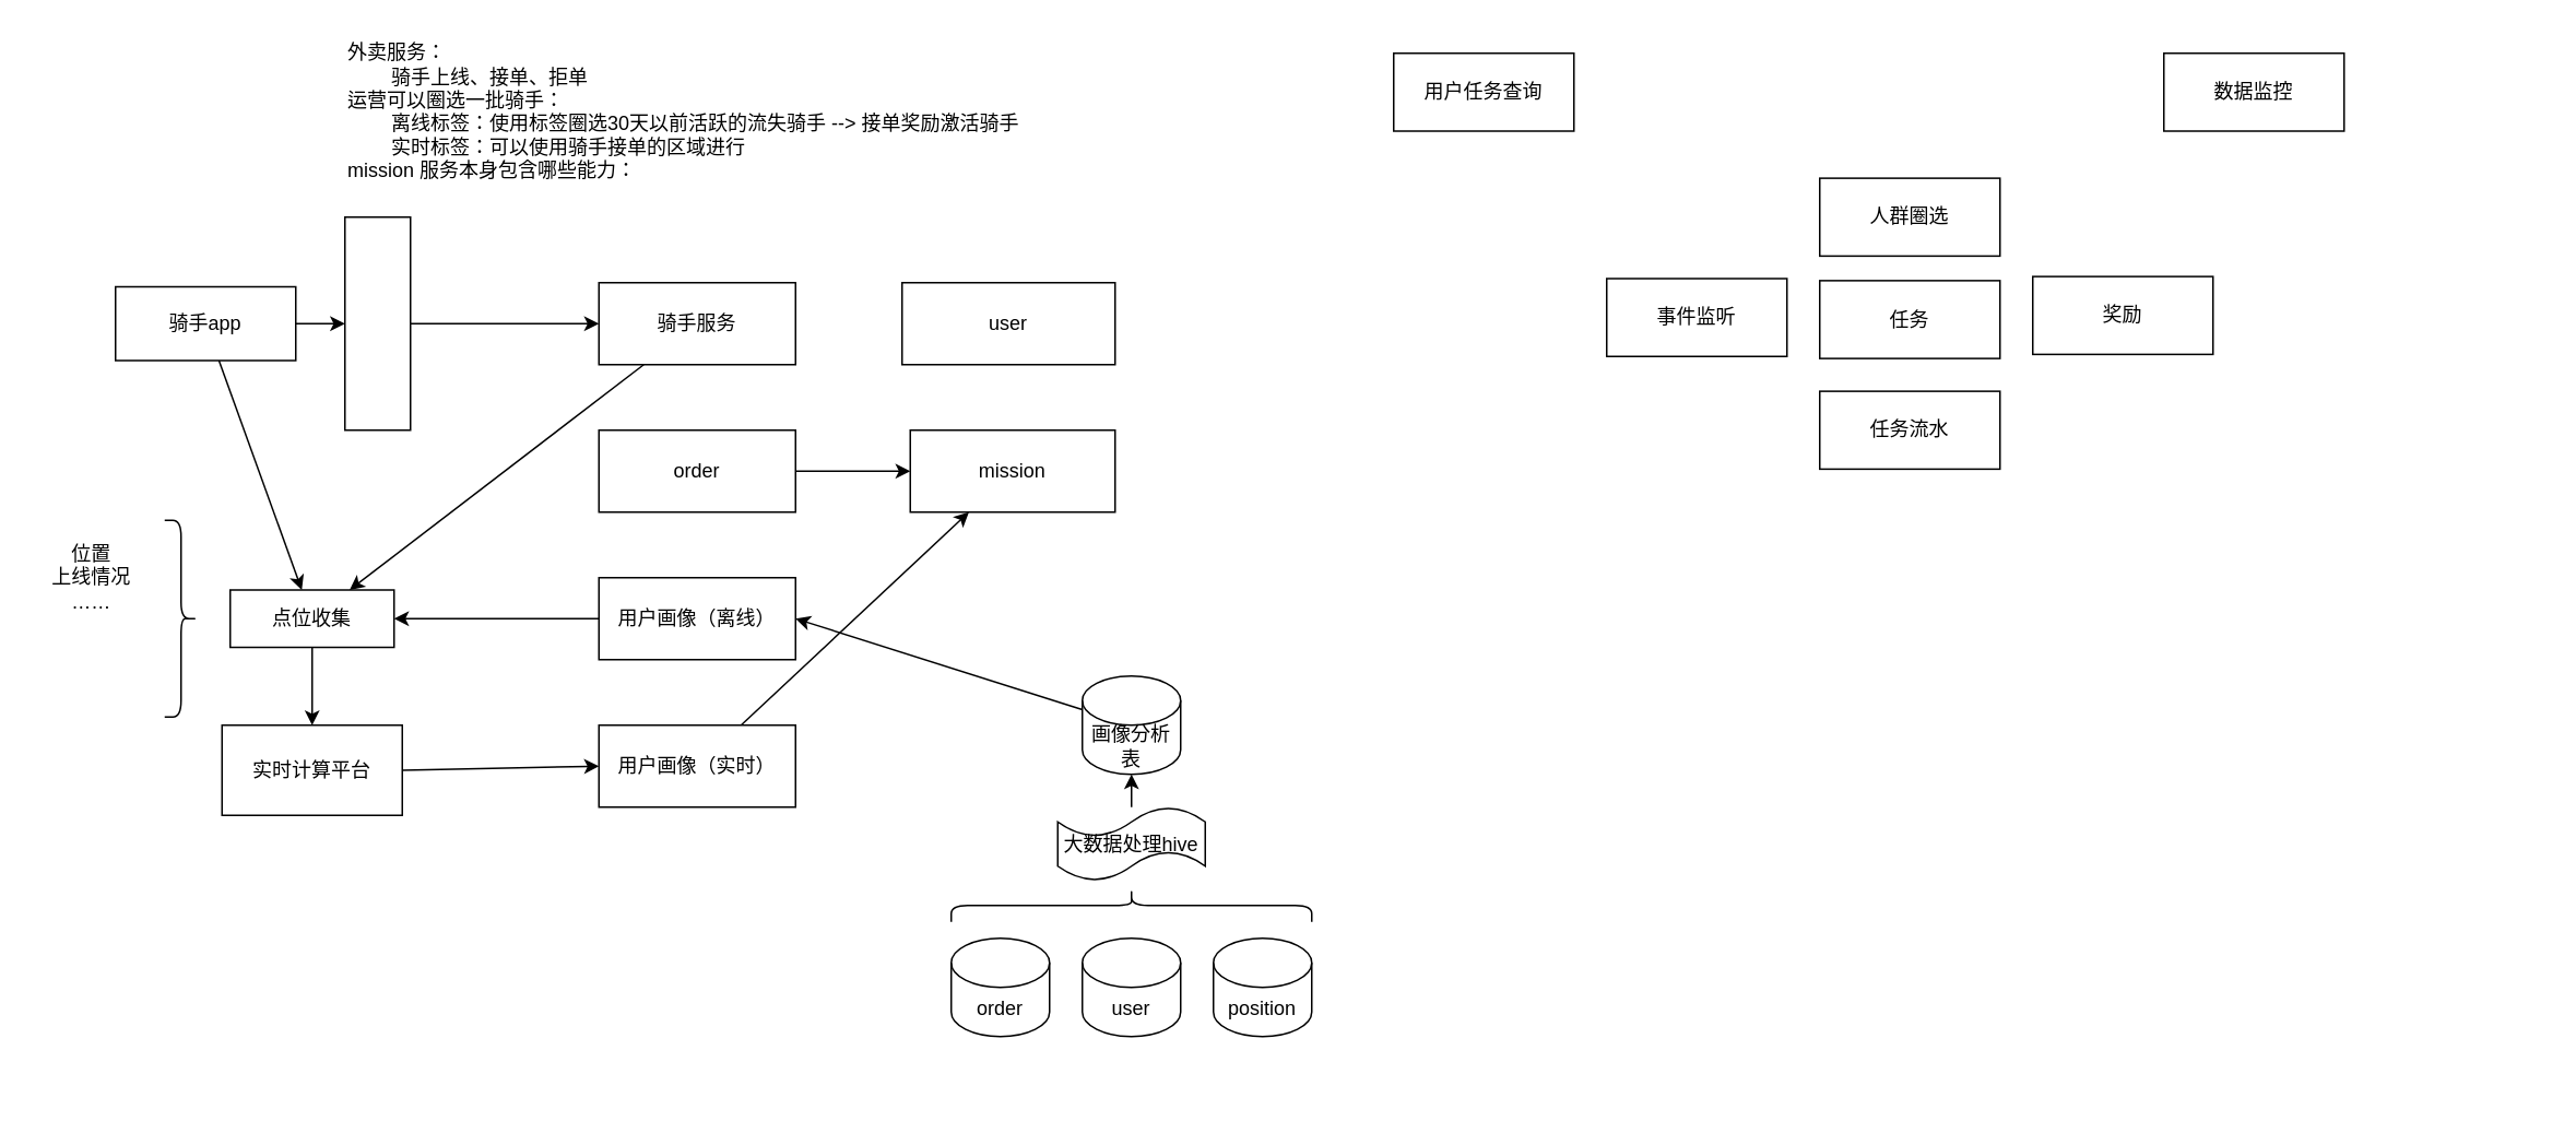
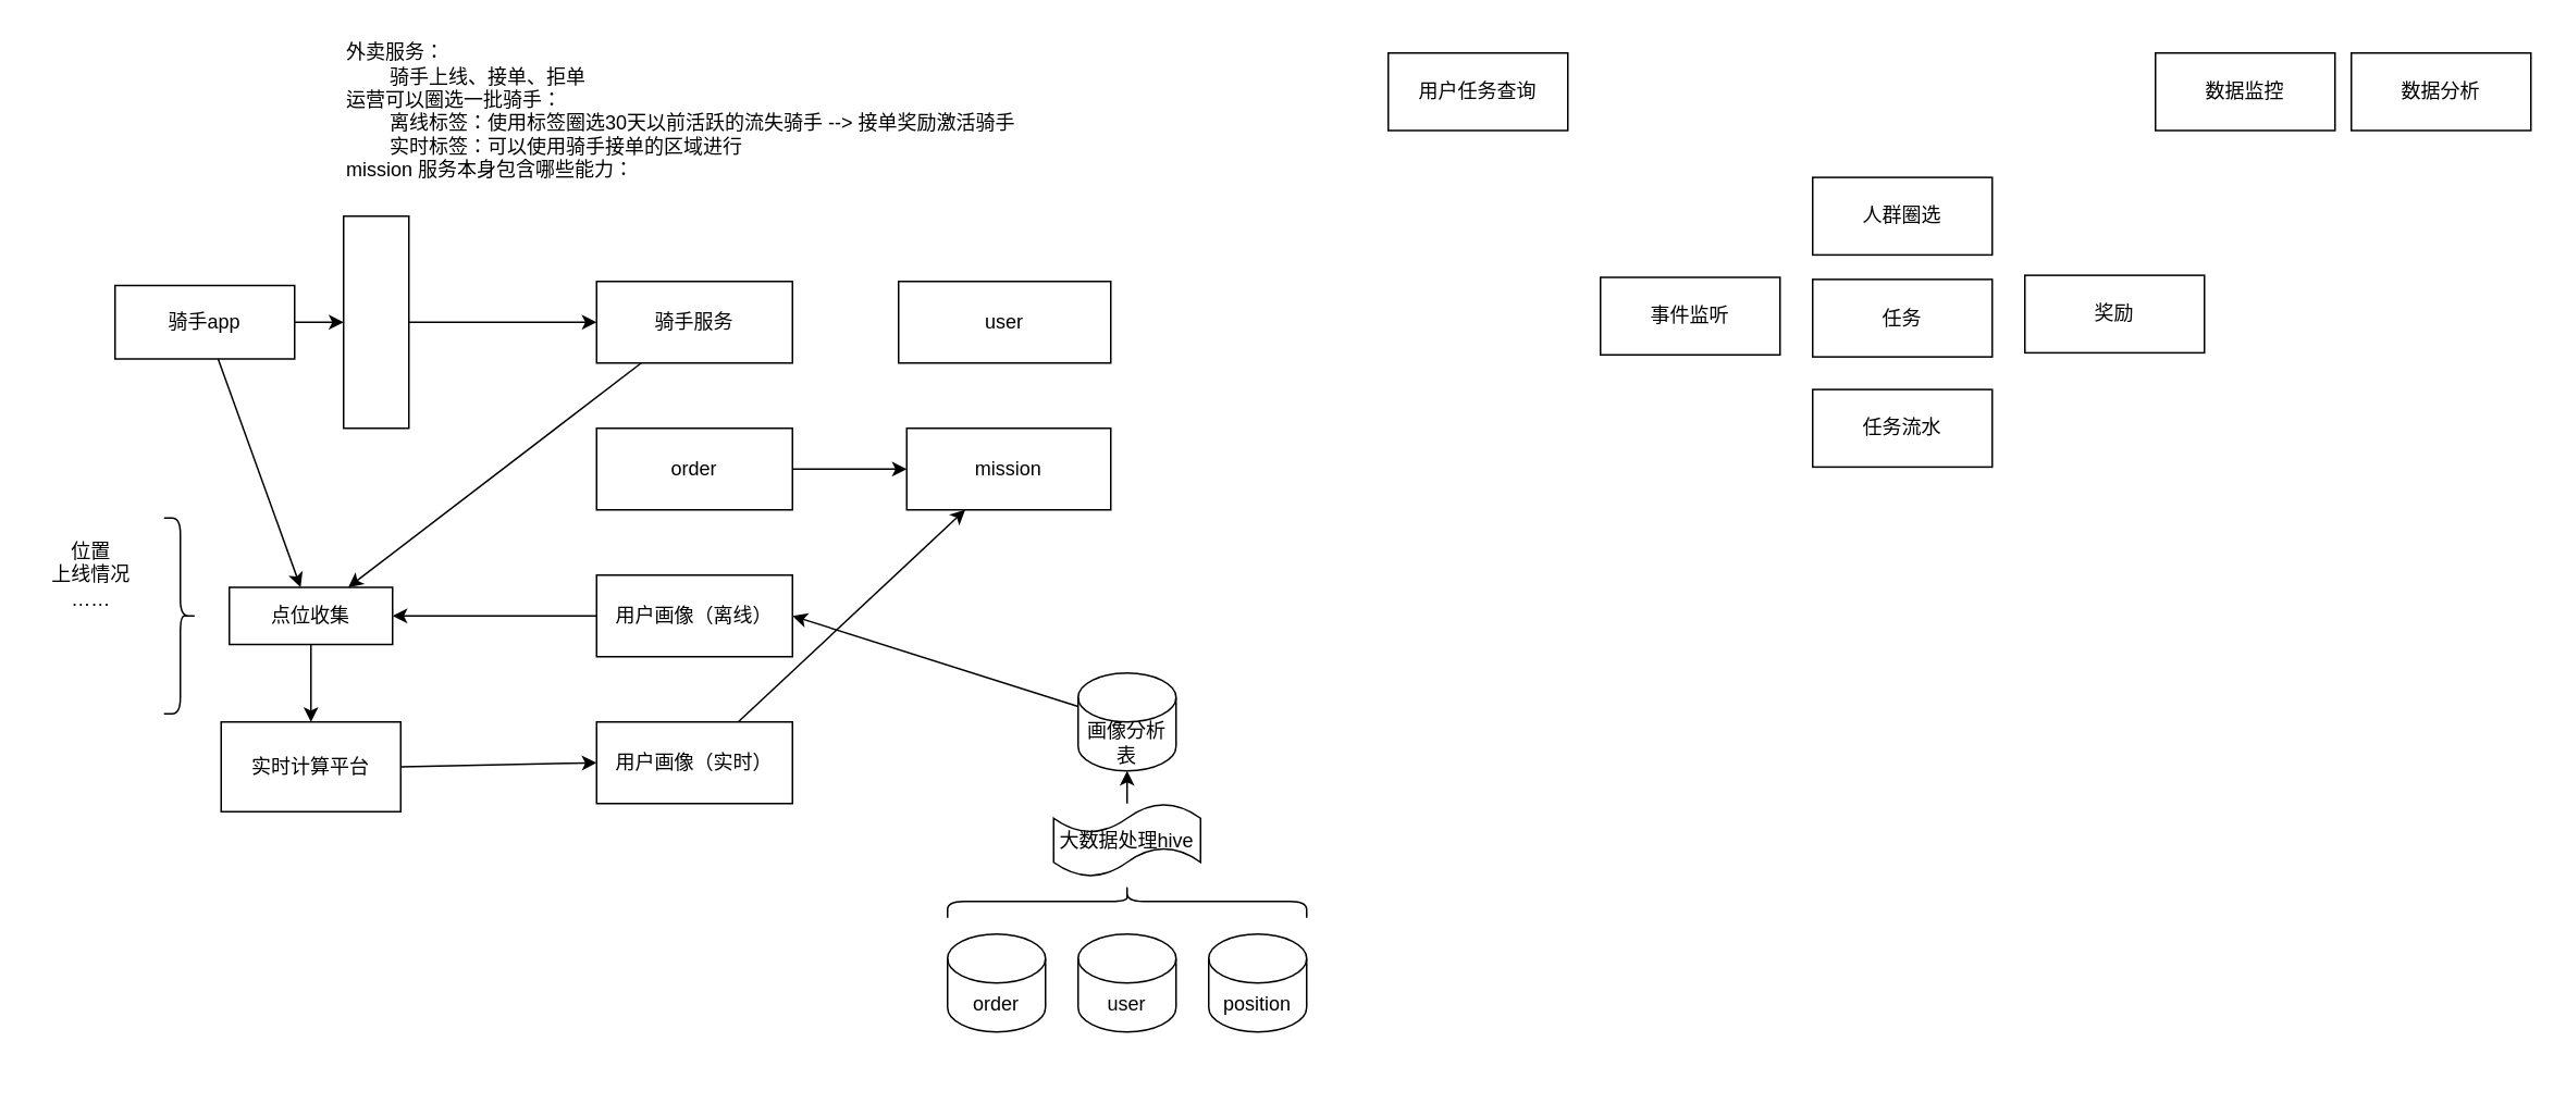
+ <mxCell id="39" value="数据分析" style="rounded=0;whiteSpace=wrap;html=1;" vertex="1" parent="1"><mxGeometry x="1440" y="32" width="110" height="47.5" as="geometry" /></mxCell>
